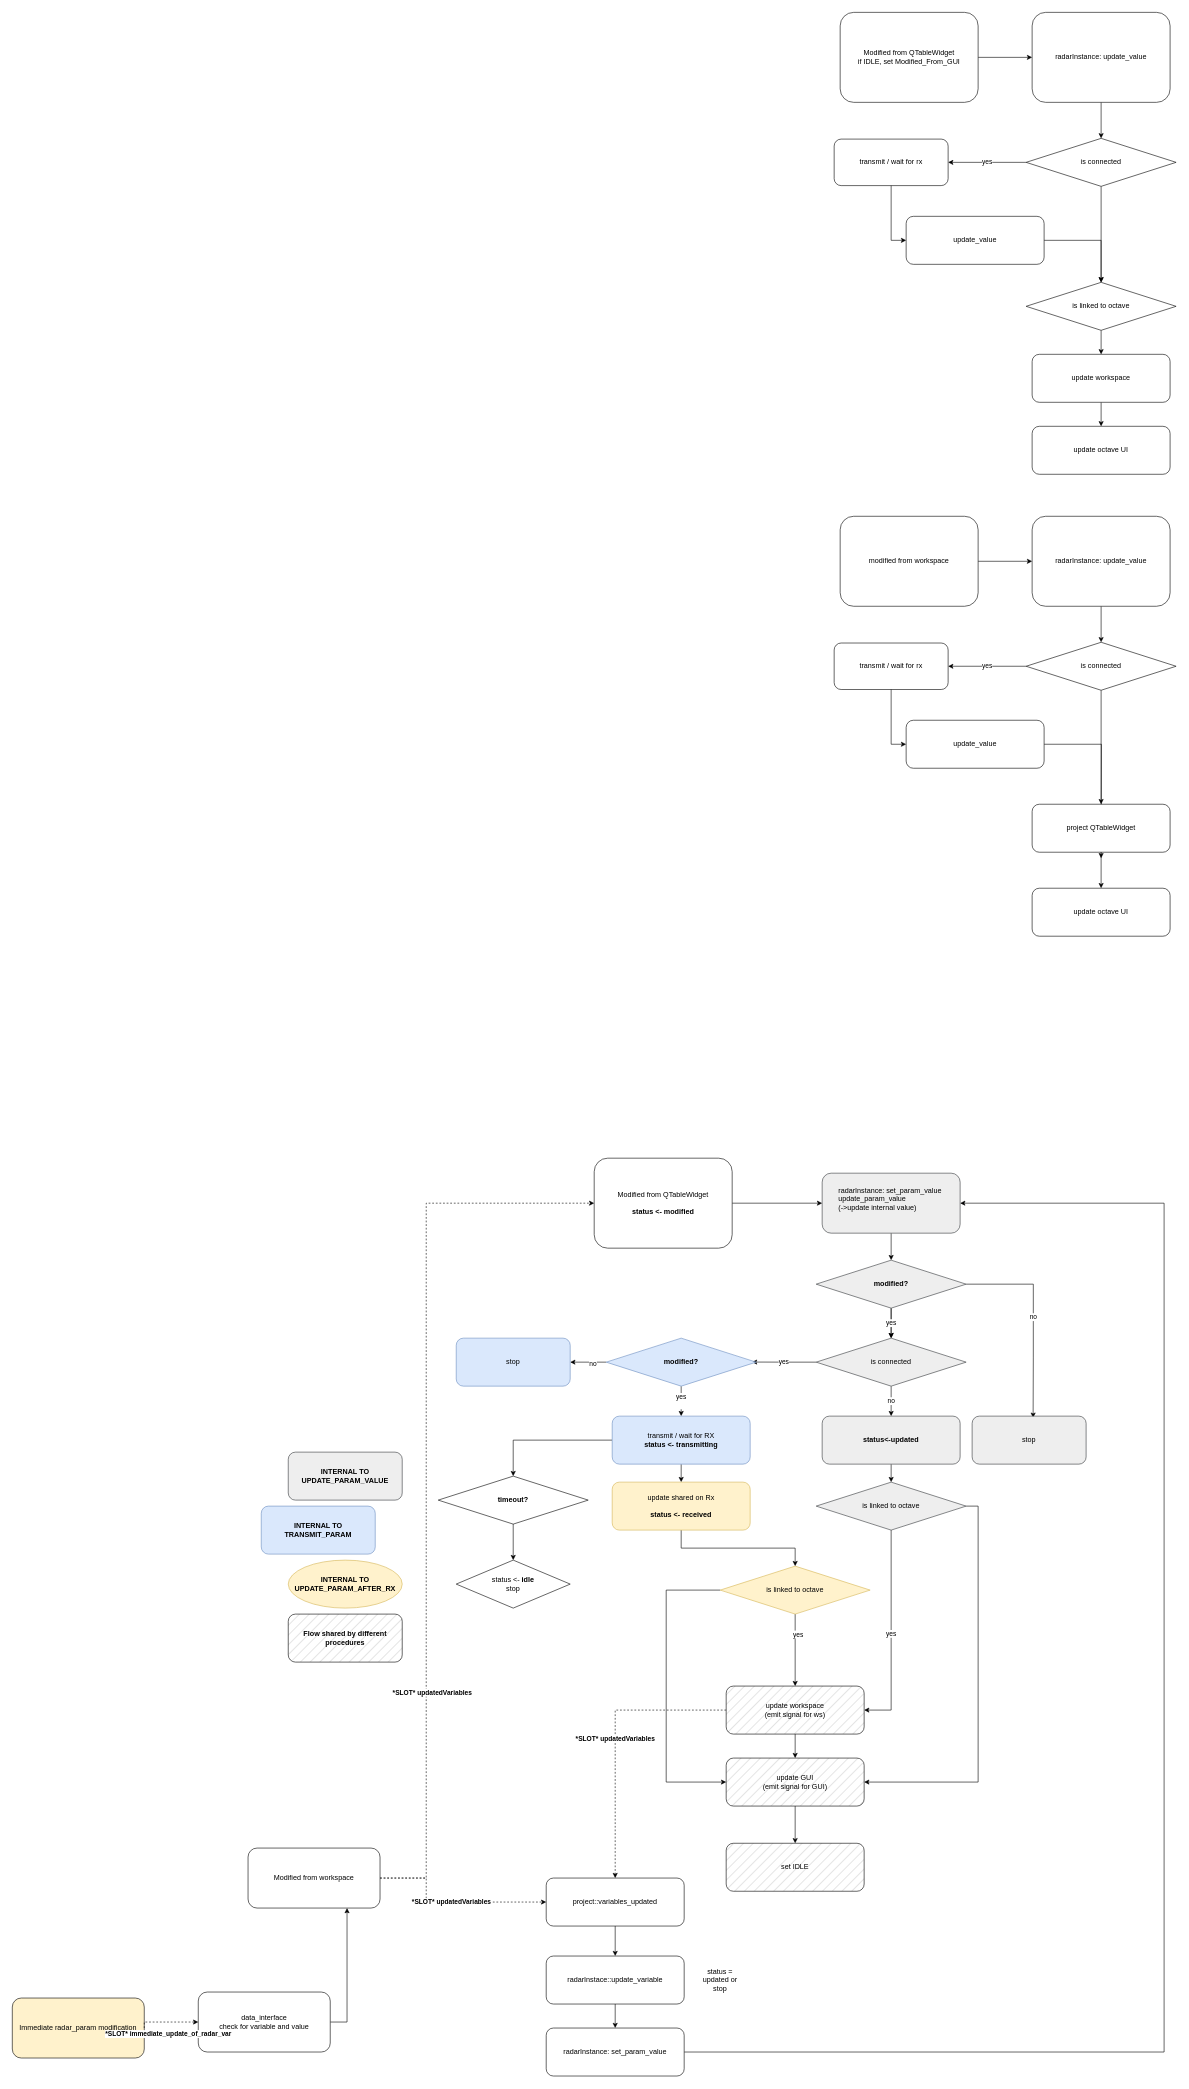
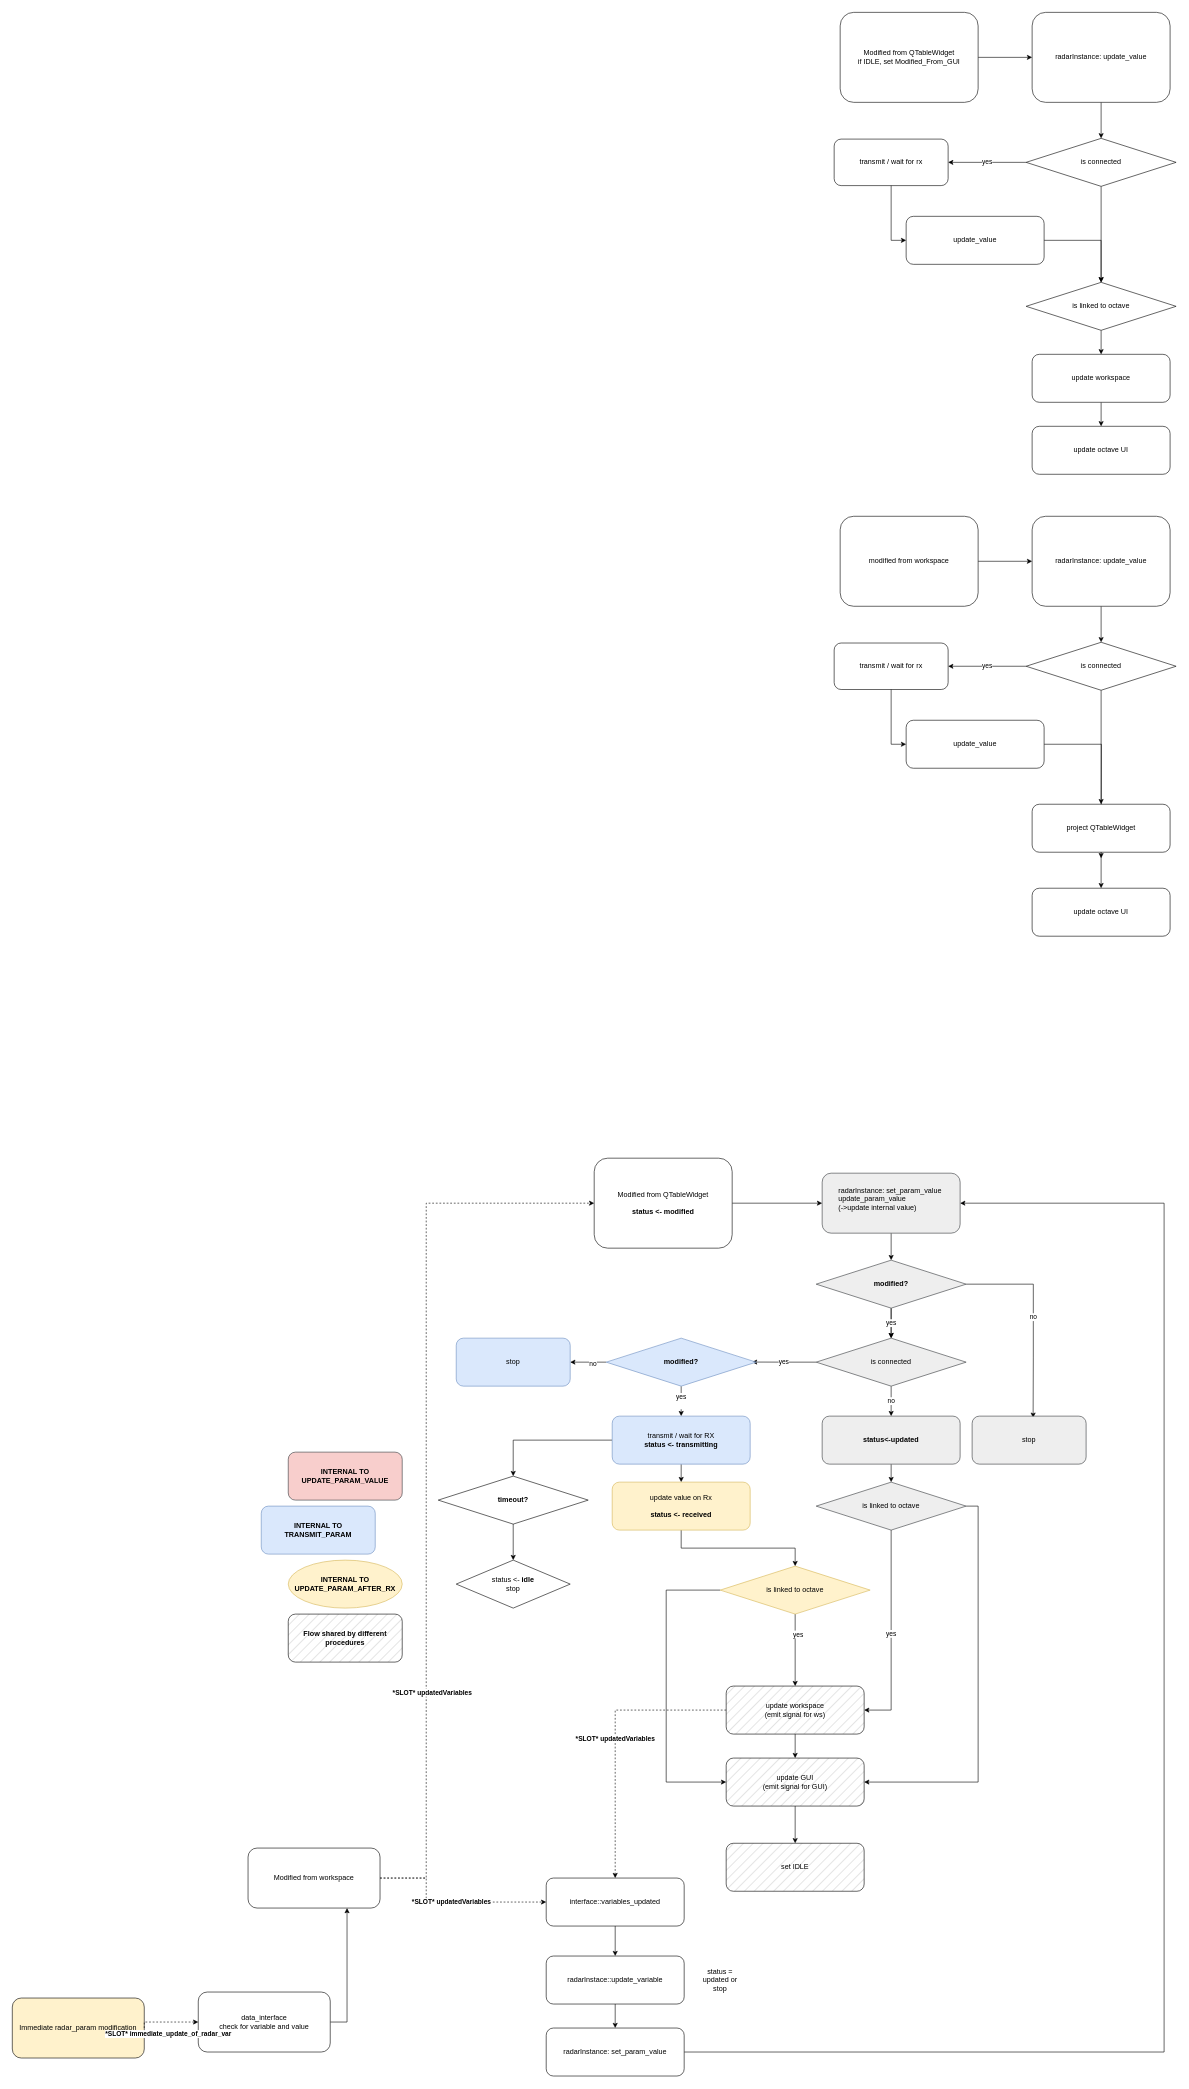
- <mxCell id="73" value="&lt;b&gt;INTERNAL TO UPDATE_PARAM_VALUE&lt;/b&gt;" style="rounded=1;whiteSpace=wrap;html=1;fontSize=12;glass=0;strokeWidth=1;shadow=0;fillColor=#eeeeee;strokeColor=#36393d;" parent="1" vertex="1"><mxGeometry x="480" y="2420" width="190" height="80" as="geometry" /></mxCell>
+ <mxCell id="73" value="&lt;b&gt;INTERNAL TO UPDATE_PARAM_VALUE&lt;/b&gt;" style="rounded=1;whiteSpace=wrap;html=1;fontSize=12;glass=0;strokeWidth=1;shadow=0;fillColor=#f8cecc;strokeColor=#36393d;" parent="1" vertex="1"><mxGeometry x="480" y="2420" width="190" height="80" as="geometry" /></mxCell>
- <mxCell id="50" value="update shared on Rx&lt;div&gt;&lt;b&gt;&lt;br&gt;&lt;/b&gt;&lt;/div&gt;&lt;div&gt;&lt;b&gt;status &amp;lt;- received&lt;/b&gt;&lt;/div&gt;" style="rounded=1;whiteSpace=wrap;html=1;fontSize=12;glass=0;strokeWidth=1;shadow=0;fillColor=#fff2cc;strokeColor=#d6b656;" parent="1" vertex="1"><mxGeometry x="1020" y="2470" width="230" height="80" as="geometry" /></mxCell>
+ <mxCell id="50" value="update value on Rx&lt;div&gt;&lt;b&gt;&lt;br&gt;&lt;/b&gt;&lt;/div&gt;&lt;div&gt;&lt;b&gt;status &amp;lt;- received&lt;/b&gt;&lt;/div&gt;" style="rounded=1;whiteSpace=wrap;html=1;fontSize=12;glass=0;strokeWidth=1;shadow=0;fillColor=#fff2cc;strokeColor=#d6b656;" parent="1" vertex="1"><mxGeometry x="1020" y="2470" width="230" height="80" as="geometry" /></mxCell>
- <mxCell id="63" value="project::variables_updated" style="rounded=1;whiteSpace=wrap;html=1;fontSize=12;glass=0;strokeWidth=1;shadow=0;" parent="1" vertex="1"><mxGeometry x="910" y="3130" width="230" height="80" as="geometry" /></mxCell>
+ <mxCell id="63" value="interface::variables_updated" style="rounded=1;whiteSpace=wrap;html=1;fontSize=12;glass=0;strokeWidth=1;shadow=0;" parent="1" vertex="1"><mxGeometry x="910" y="3130" width="230" height="80" as="geometry" /></mxCell>
